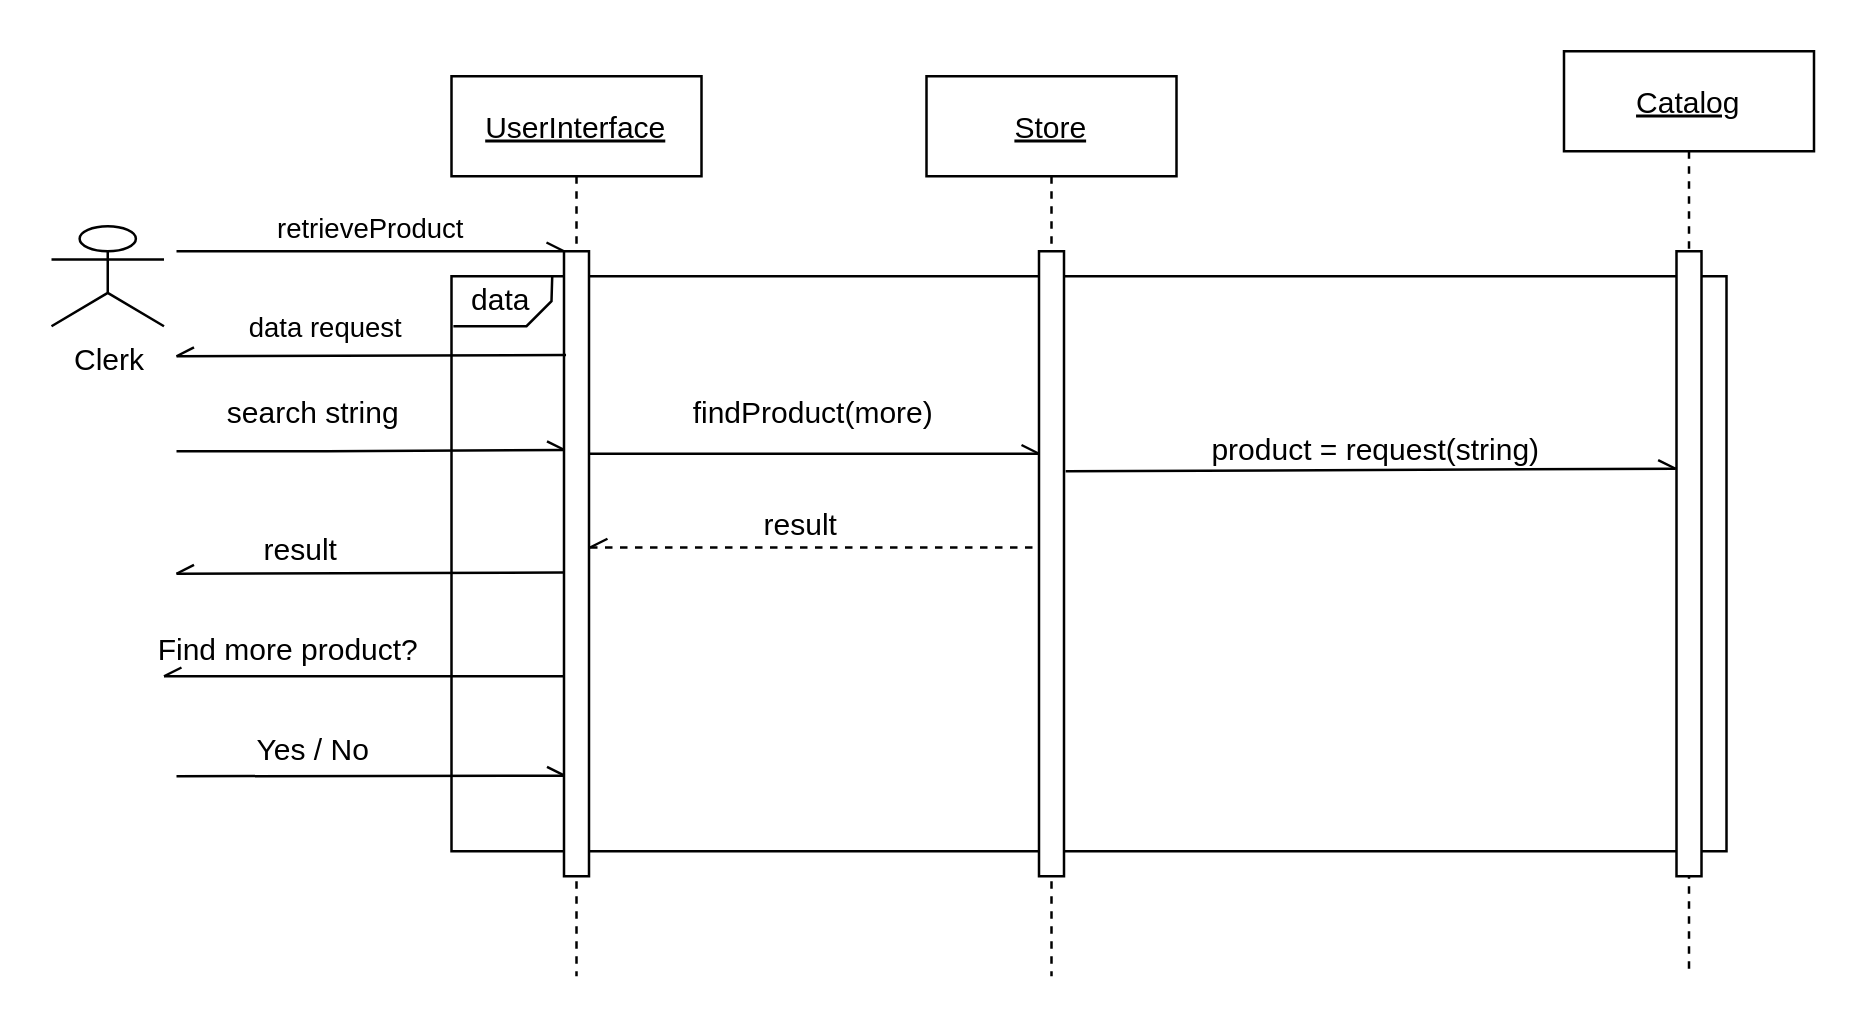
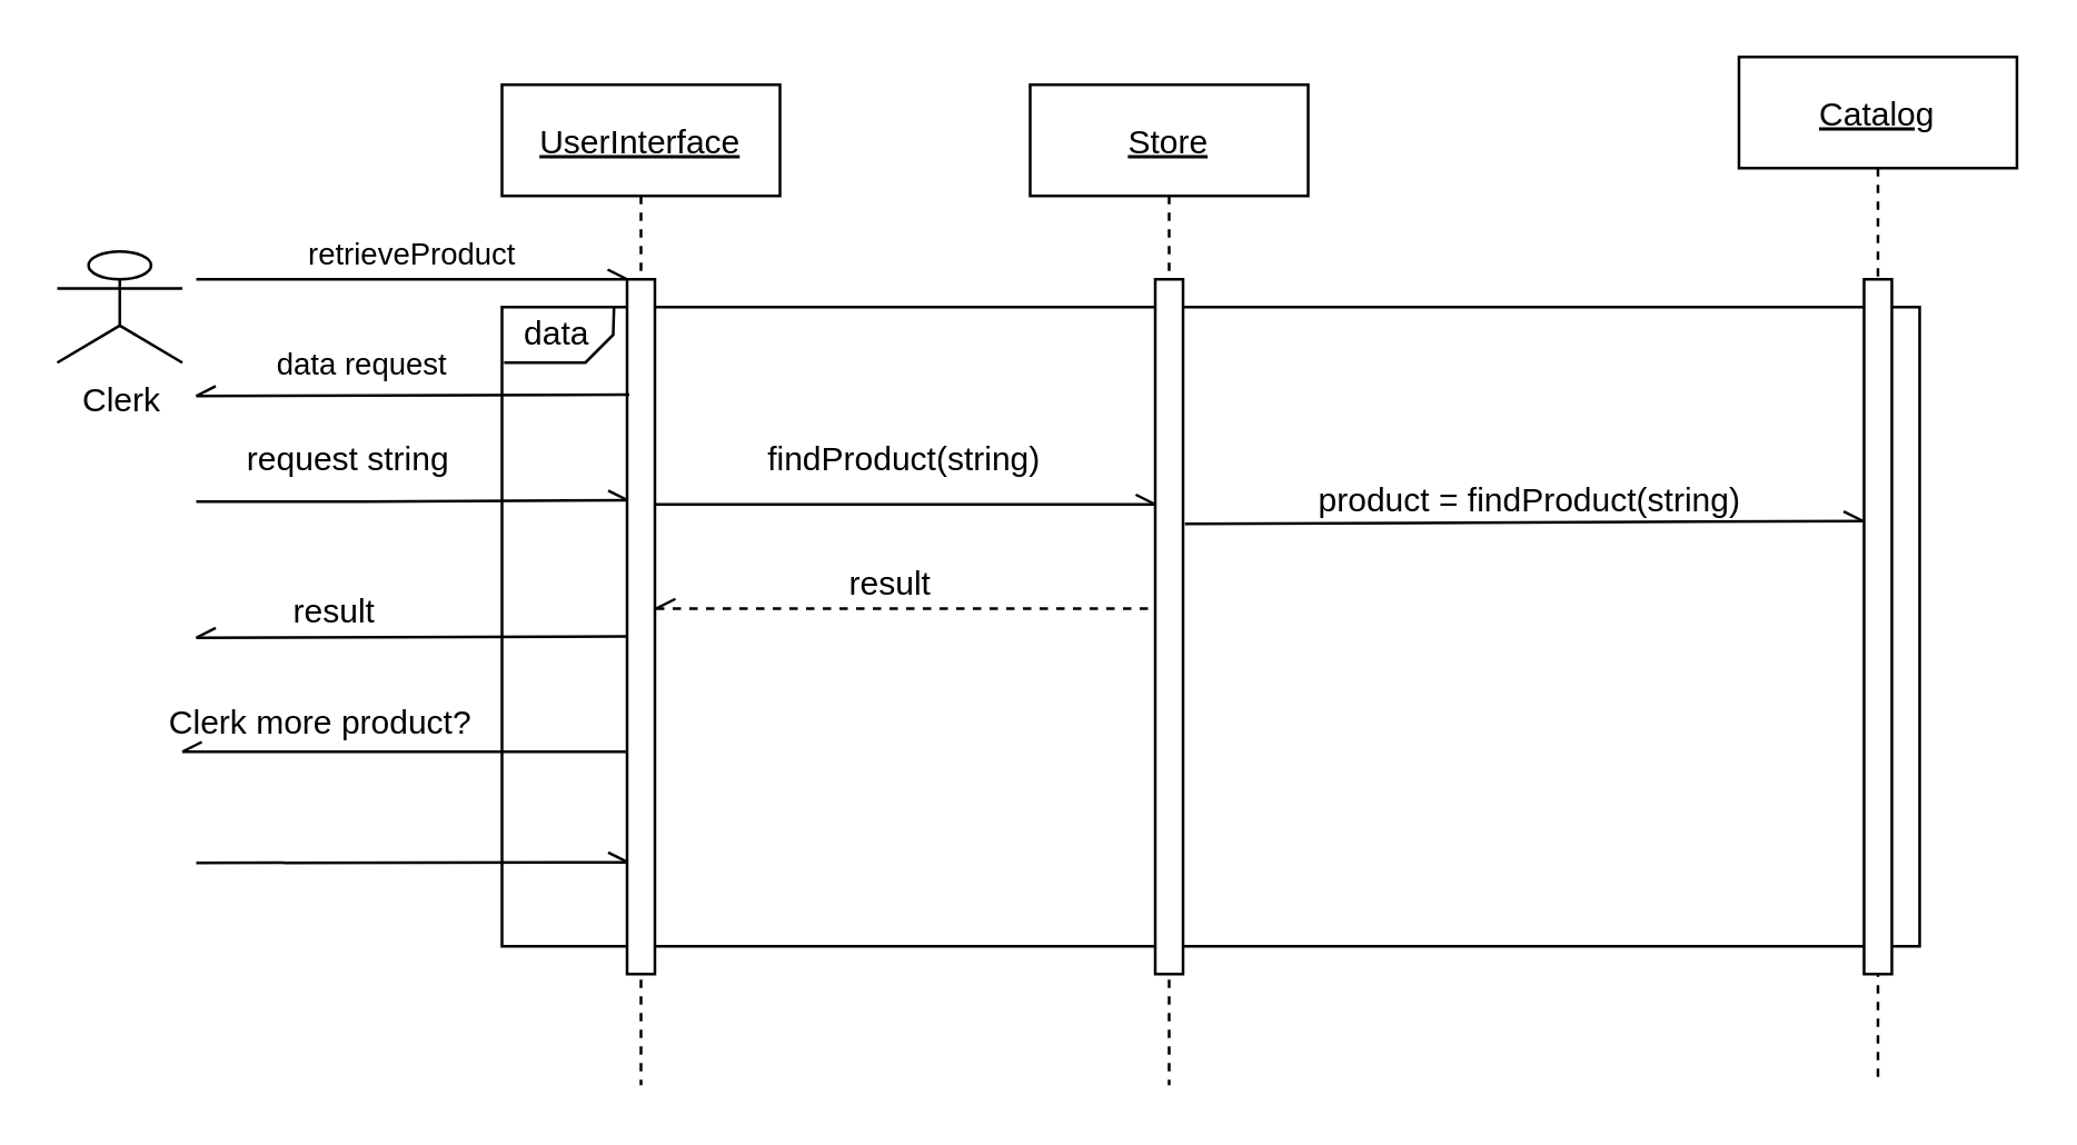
- <mxCell id="11" value="&lt;div&gt;search string&lt;/div&gt;" style="text;html=1;strokeColor=none;fillColor=none;align=center;verticalAlign=middle;whiteSpace=wrap;rounded=0;" parent="1" vertex="1"><mxGeometry x="70" y="150" width="110" height="30" as="geometry" /></mxCell>
+ <mxCell id="11" value="&lt;div&gt;request string&lt;/div&gt;" style="text;html=1;strokeColor=none;fillColor=none;align=center;verticalAlign=middle;whiteSpace=wrap;rounded=0;" parent="1" vertex="1"><mxGeometry x="70" y="150" width="110" height="30" as="geometry" /></mxCell>
- <mxCell id="15" value="&lt;div&gt;findProduct(more)&lt;/div&gt;" style="text;html=1;strokeColor=none;fillColor=none;align=center;verticalAlign=middle;whiteSpace=wrap;rounded=0;" parent="1" vertex="1"><mxGeometry x="250" y="155" width="150" height="20" as="geometry" /></mxCell>
+ <mxCell id="15" value="&lt;div&gt;findProduct(string)&lt;/div&gt;" style="text;html=1;strokeColor=none;fillColor=none;align=center;verticalAlign=middle;whiteSpace=wrap;rounded=0;" parent="1" vertex="1"><mxGeometry x="250" y="155" width="150" height="20" as="geometry" /></mxCell>
- <mxCell id="27" value="product = request(string)" style="text;html=1;strokeColor=none;fillColor=none;align=center;verticalAlign=middle;whiteSpace=wrap;rounded=0;" vertex="1" parent="1"><mxGeometry x="440" y="170" width="220" height="20" as="geometry" /></mxCell>
+ <mxCell id="27" value="product = findProduct(string)" style="text;html=1;strokeColor=none;fillColor=none;align=center;verticalAlign=middle;whiteSpace=wrap;rounded=0;" vertex="1" parent="1"><mxGeometry x="440" y="170" width="220" height="20" as="geometry" /></mxCell>
- <mxCell id="21" value="&lt;div&gt;Find more product?&lt;/div&gt;" style="text;html=1;strokeColor=none;fillColor=none;align=center;verticalAlign=middle;whiteSpace=wrap;rounded=0;" parent="1" vertex="1"><mxGeometry x="40" y="250" width="150" height="20" as="geometry" /></mxCell>
+ <mxCell id="21" value="&lt;div&gt;Clerk more product?&lt;/div&gt;" style="text;html=1;strokeColor=none;fillColor=none;align=center;verticalAlign=middle;whiteSpace=wrap;rounded=0;" parent="1" vertex="1"><mxGeometry x="40" y="250" width="150" height="20" as="geometry" /></mxCell>
- <mxCell id="23" value="Yes / No" style="text;html=1;strokeColor=none;fillColor=none;align=center;verticalAlign=middle;whiteSpace=wrap;rounded=0;" parent="1" vertex="1"><mxGeometry x="90" y="290" width="70" height="20" as="geometry" /></mxCell>
